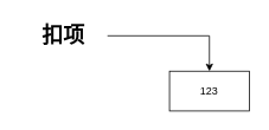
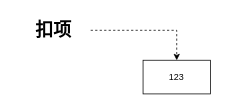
- <mxCell id="2" value="" style="edgeStyle=orthogonalEdgeStyle;rounded=0;orthogonalLoop=1;jettySize=auto;html=1;" edge="1" parent="1" source="3" target="4"><mxGeometry relative="1" as="geometry" /></mxCell>
+ <mxCell id="2" value="" style="edgeStyle=orthogonalEdgeStyle;rounded=0;orthogonalLoop=1;jettySize=auto;html=1;dashed=1;" edge="1" parent="1" source="3" target="4"><mxGeometry relative="1" as="geometry" /></mxCell>
